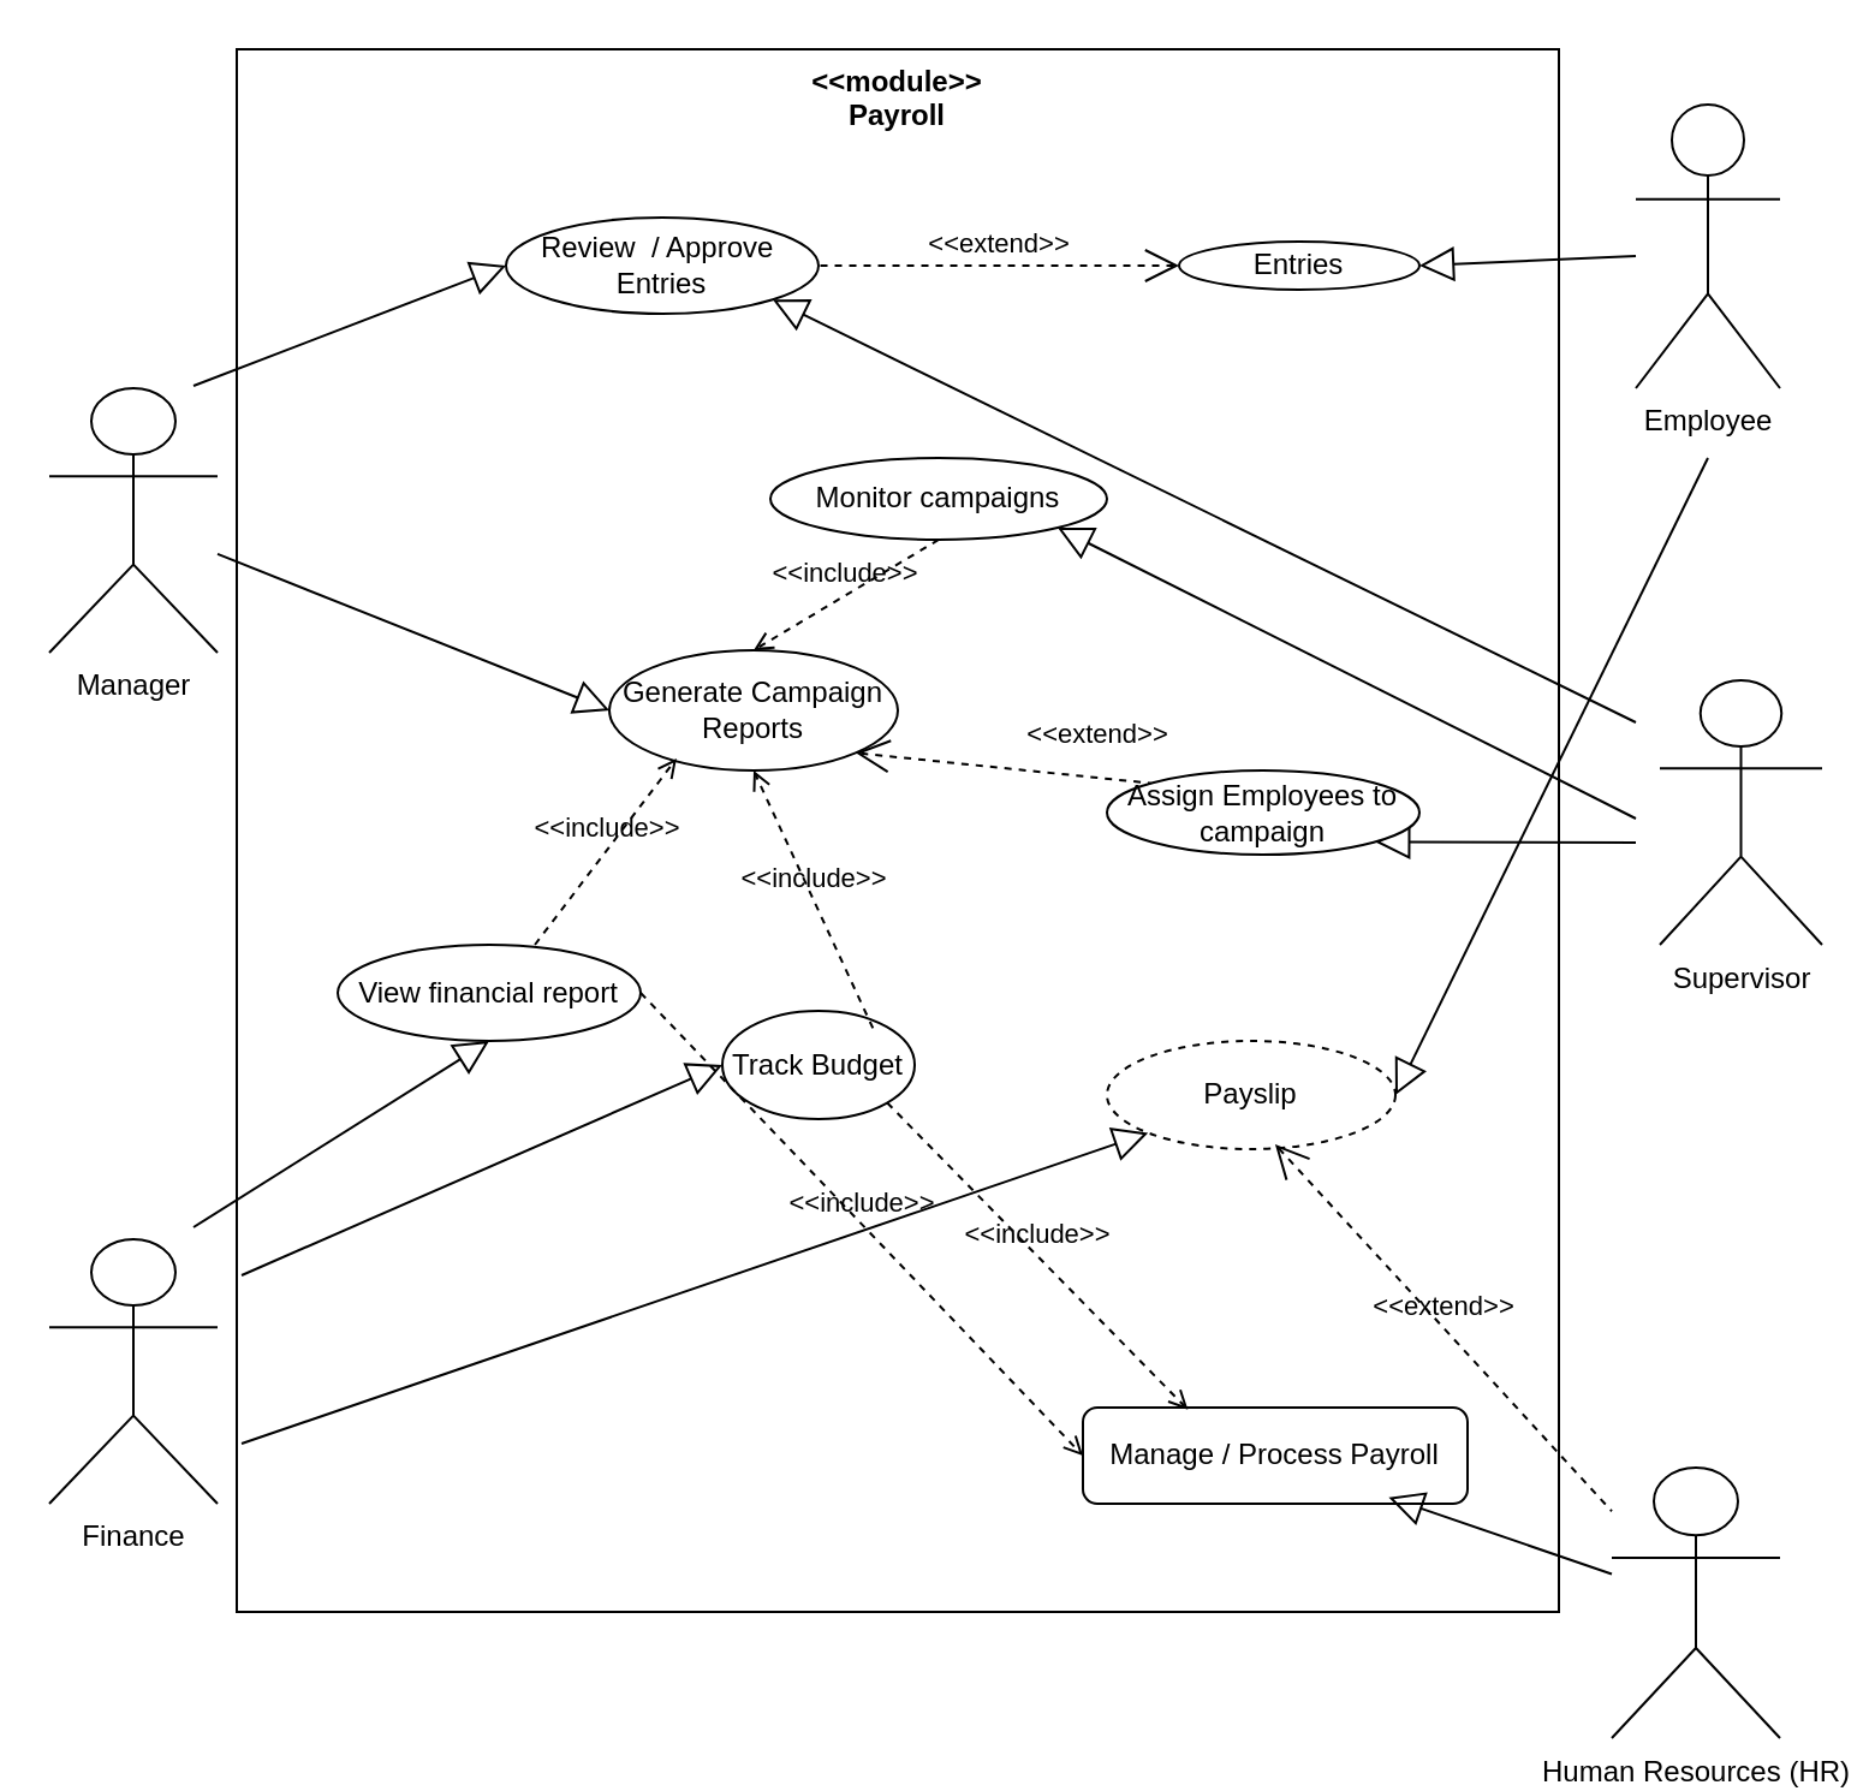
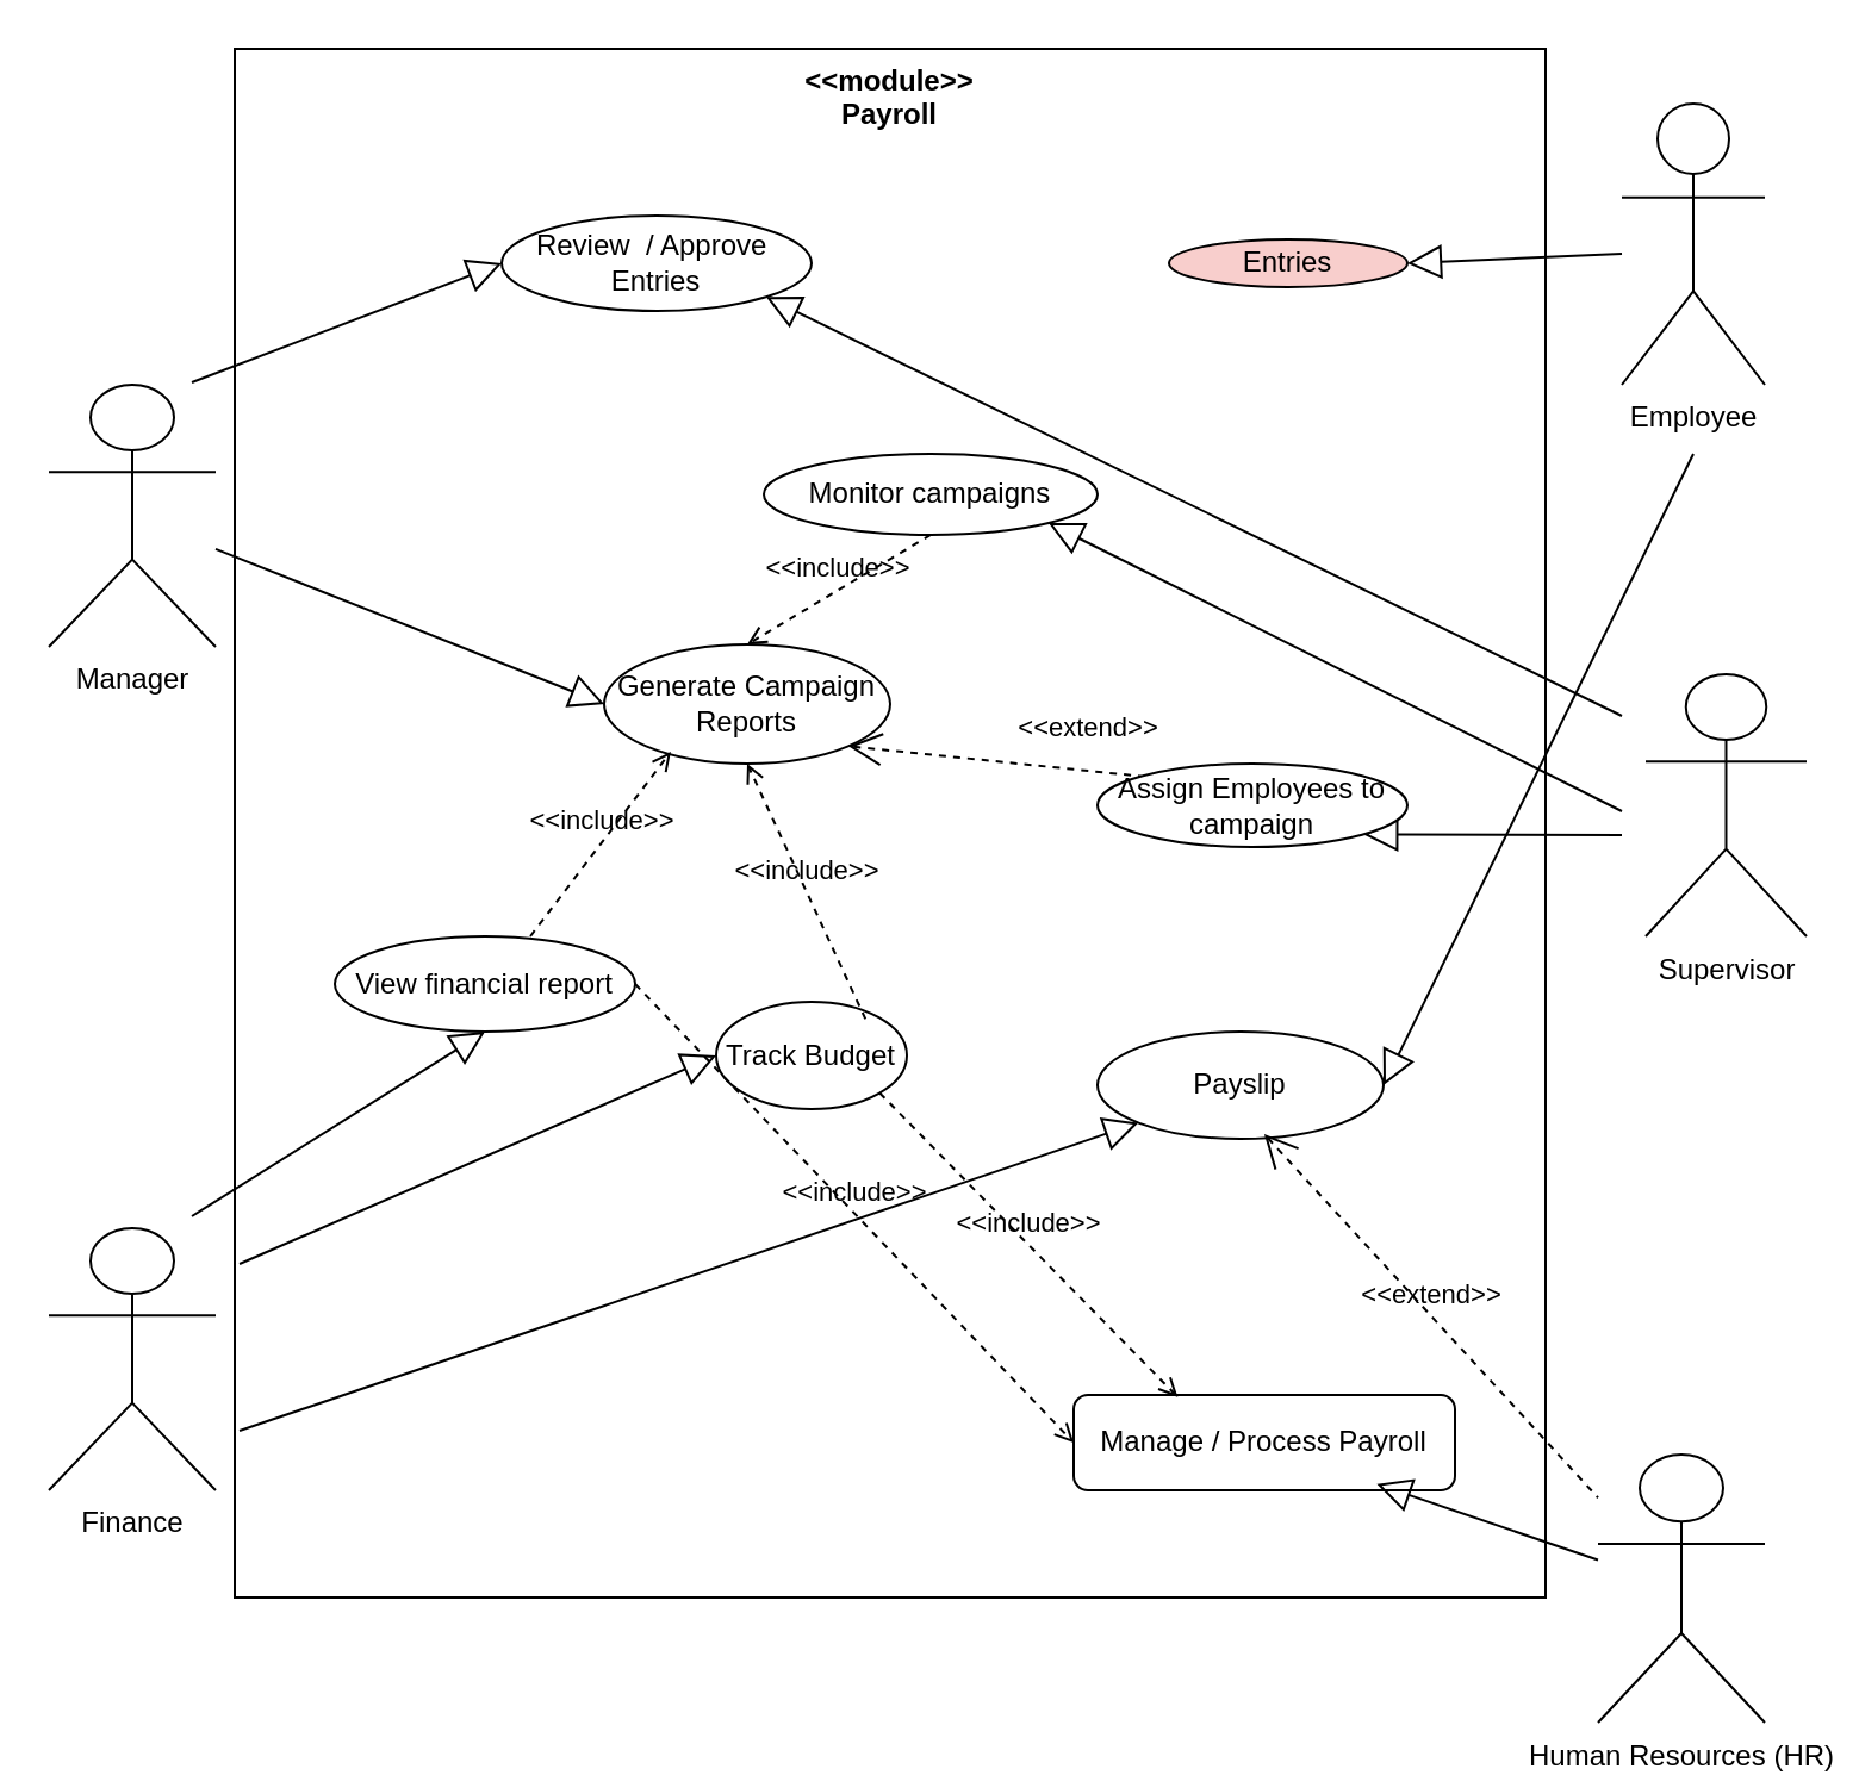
- <mxCell id="8" value="&amp;lt;&amp;lt;extend&amp;gt;&amp;gt;" style="edgeStyle=none;html=1;startArrow=open;endArrow=none;startSize=12;verticalAlign=bottom;dashed=1;labelBackgroundColor=none;rounded=0;entryX=1;entryY=0.5;entryDx=0;entryDy=0;exitX=0;exitY=0.5;exitDx=0;exitDy=0;" edge="1" parent="1" source="6" target="7"><mxGeometry width="160" relative="1" as="geometry"><mxPoint x="130" y="290" as="sourcePoint" /><mxPoint x="290" y="290" as="targetPoint" /></mxGeometry></mxCell>
- <mxCell id="6" value="Entries" style="ellipse;whiteSpace=wrap;html=1;" vertex="1" parent="1"><mxGeometry x="490" y="100" width="100" height="20" as="geometry" /></mxCell>
+ <mxCell id="6" value="Entries" style="ellipse;whiteSpace=wrap;html=1;fillColor=#f8cecc;" vertex="1" parent="1"><mxGeometry x="490" y="100" width="100" height="20" as="geometry" /></mxCell>
- <mxCell id="13" value="Payslip" style="ellipse;whiteSpace=wrap;html=1;dashed=1;" vertex="1" parent="1"><mxGeometry x="460" y="432.5" width="120" height="45" as="geometry" /></mxCell>
+ <mxCell id="13" value="Payslip" style="ellipse;whiteSpace=wrap;html=1;" vertex="1" parent="1"><mxGeometry x="460" y="432.5" width="120" height="45" as="geometry" /></mxCell>
